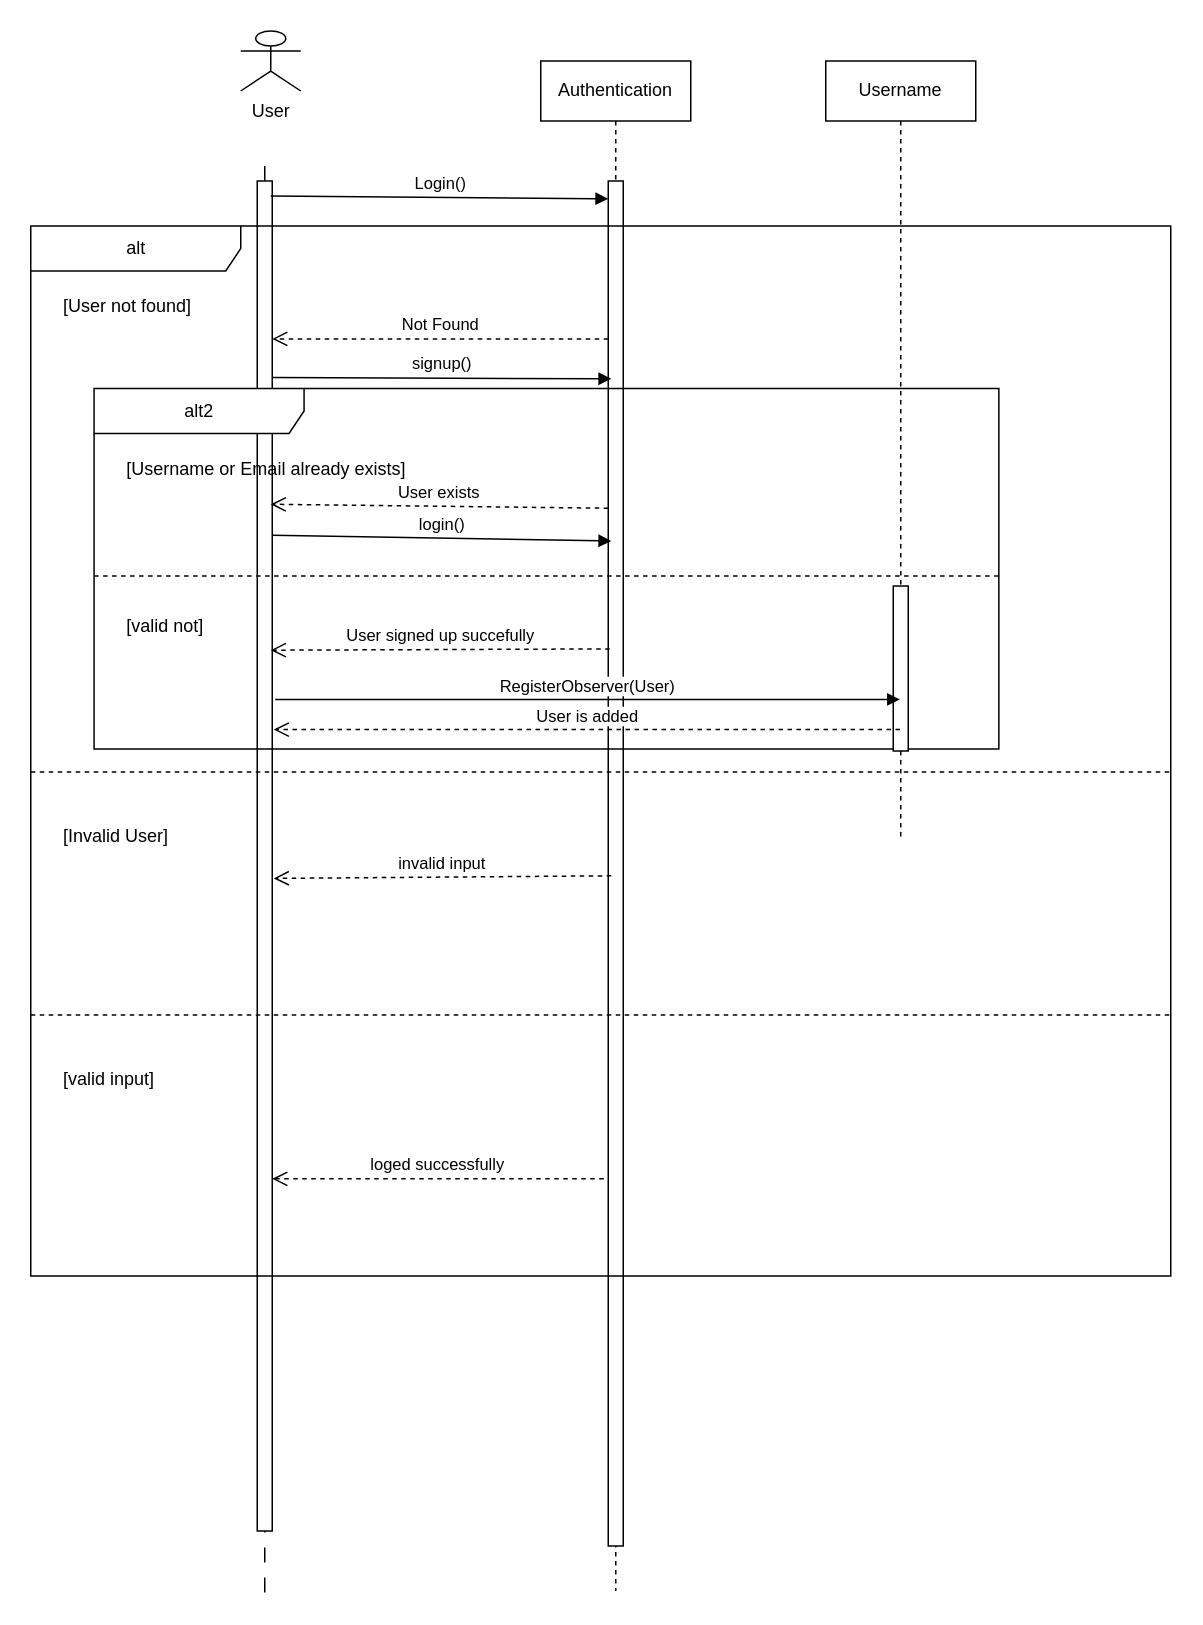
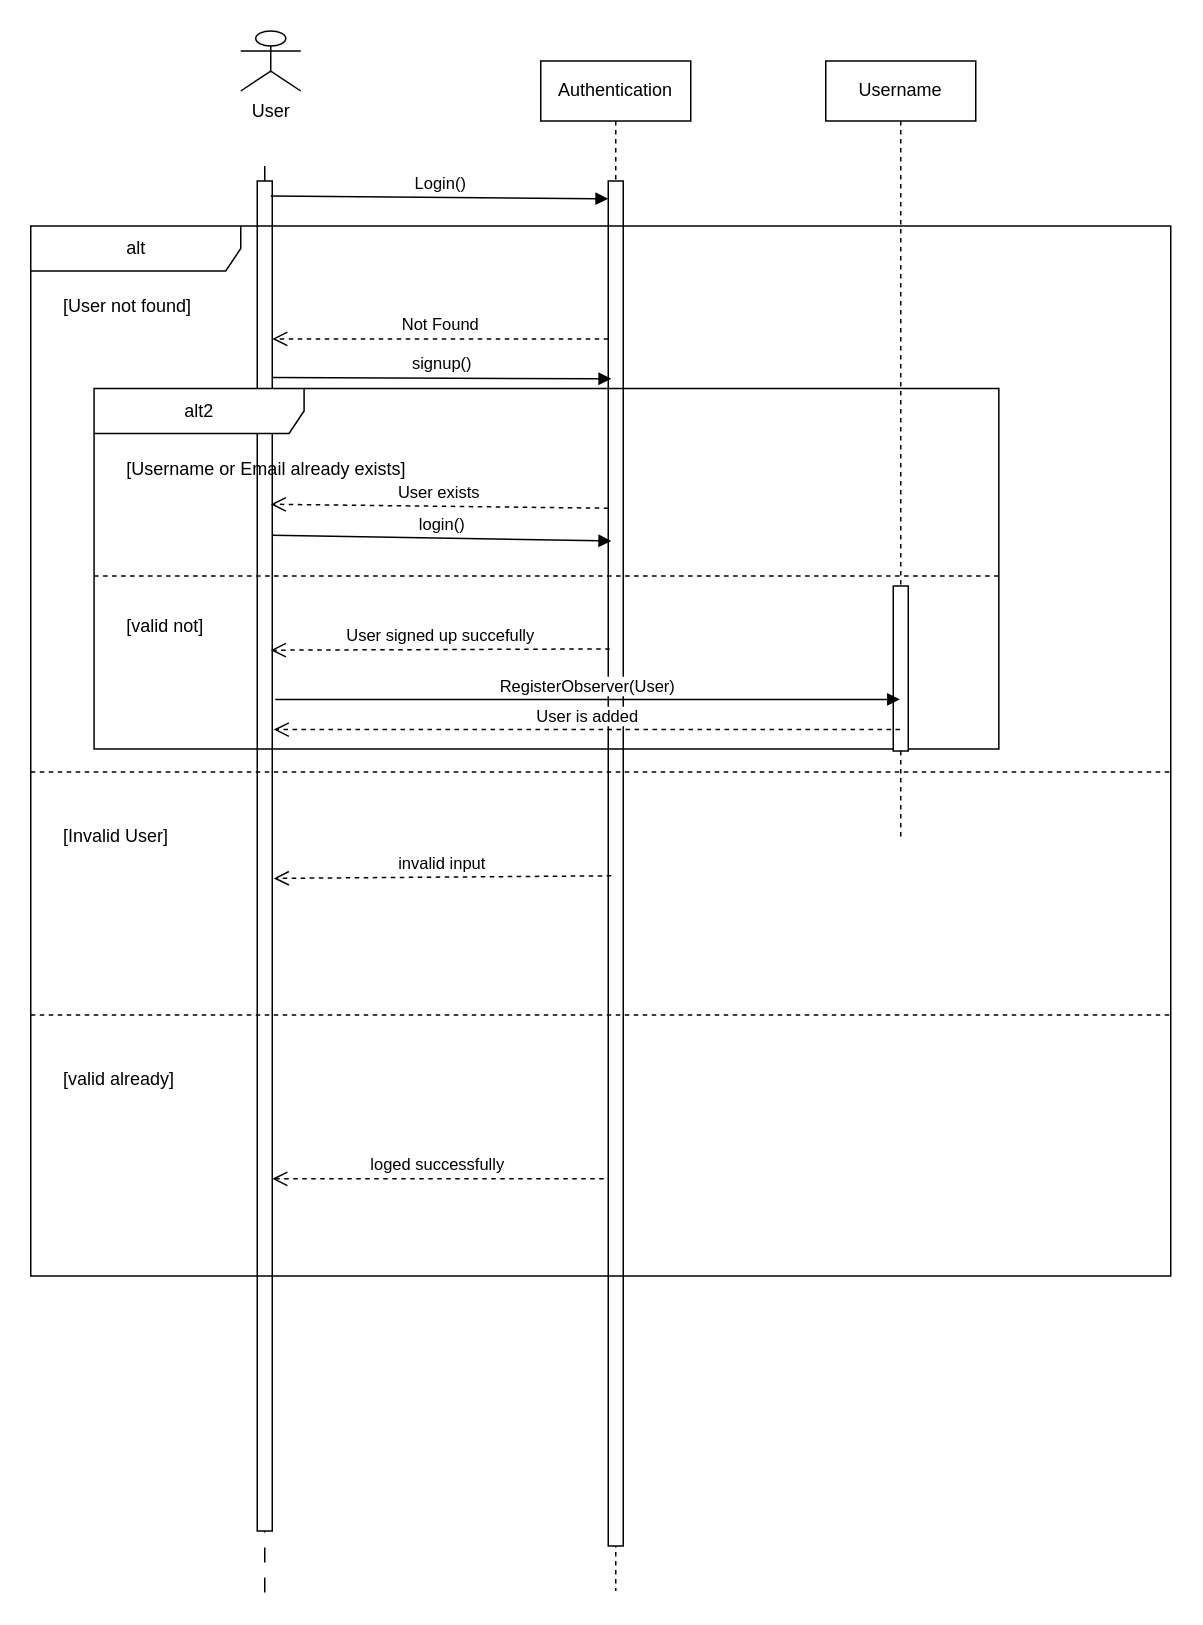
- <mxCell id="14" value="[valid input]" style="line;strokeWidth=1;dashed=1;labelPosition=center;verticalLabelPosition=bottom;align=left;verticalAlign=top;spacingLeft=20;spacingTop=15;" parent="11" vertex="1"><mxGeometry y="511.941" width="760" height="28" as="geometry" /></mxCell>
+ <mxCell id="14" value="[valid already]" style="line;strokeWidth=1;dashed=1;labelPosition=center;verticalLabelPosition=bottom;align=left;verticalAlign=top;spacingLeft=20;spacingTop=15;" parent="11" vertex="1"><mxGeometry y="511.941" width="760" height="28" as="geometry" /></mxCell>
